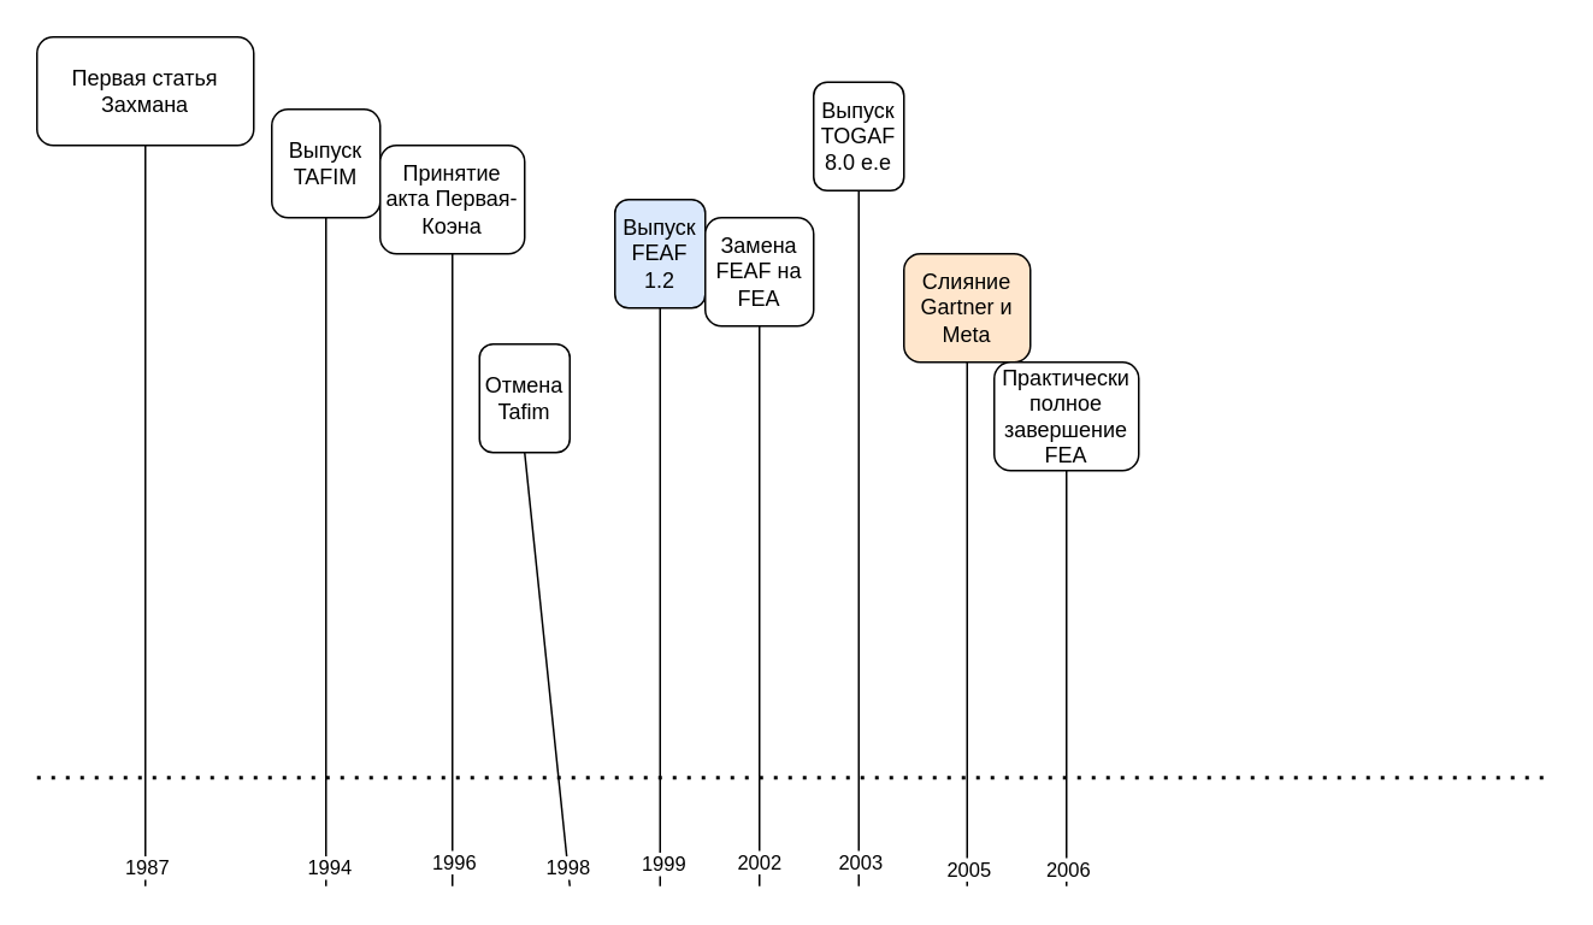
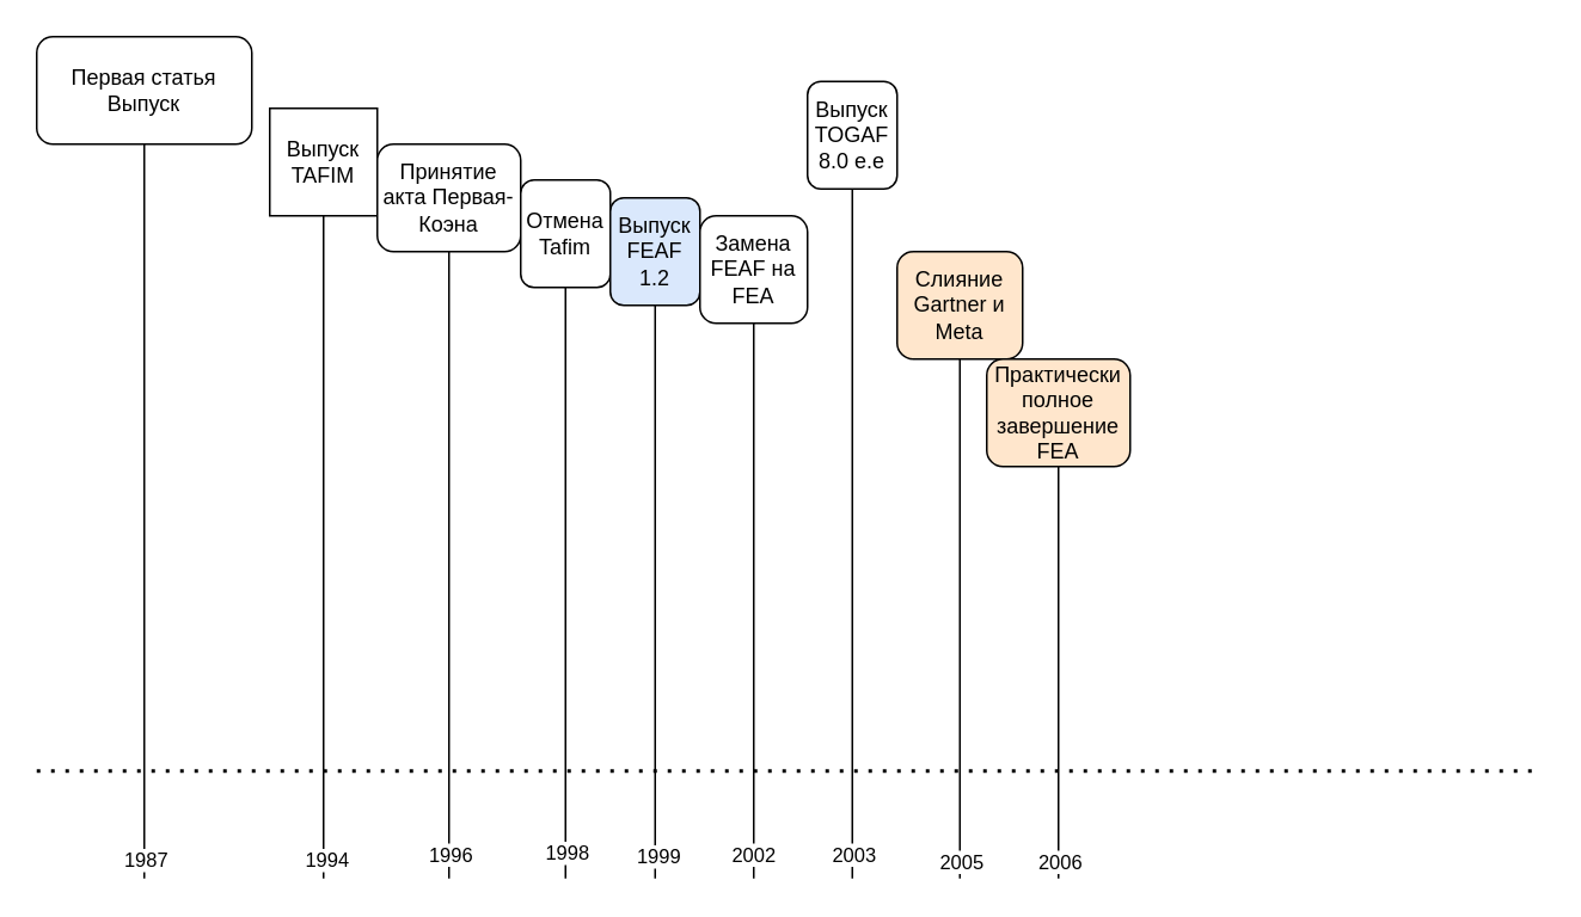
- <mxCell id="3" value="Первая статья Захмана" style="rounded=1;whiteSpace=wrap;html=1;" vertex="1" parent="1"><mxGeometry y="20" width="120" height="60" as="geometry" x="20" /></mxCell>
+ <mxCell id="3" value="Первая статья Выпуск" style="rounded=1;whiteSpace=wrap;html=1;" vertex="1" parent="1"><mxGeometry y="20" width="120" height="60" as="geometry" x="20" /></mxCell>
- <mxCell id="6" value="Выпуск TAFIM" style="rounded=1;whiteSpace=wrap;html=1;" vertex="1" parent="1"><mxGeometry x="150" y="60" width="60" height="60" as="geometry" /></mxCell>
+ <mxCell id="6" value="Выпуск TAFIM" style="whiteSpace=wrap;html=1;rounded=0;" vertex="1" parent="1"><mxGeometry x="150" y="60" width="60" height="60" as="geometry" /></mxCell>
- <mxCell id="12" value="Отмена Tafim" style="rounded=1;whiteSpace=wrap;html=1;" vertex="1" parent="1"><mxGeometry x="265" y="190" width="50" height="60" as="geometry" /></mxCell>
+ <mxCell id="12" value="Отмена Tafim" style="rounded=1;whiteSpace=wrap;html=1;" vertex="1" parent="1"><mxGeometry x="290" y="100" width="50" height="60" as="geometry" /></mxCell>
- <mxCell id="27" value="Практически полное завершение FEA" style="rounded=1;whiteSpace=wrap;html=1;" vertex="1" parent="1"><mxGeometry x="550" y="200" width="80" height="60" as="geometry" /></mxCell>
+ <mxCell id="27" value="Практически полное завершение FEA" style="rounded=1;whiteSpace=wrap;html=1;fillColor=#ffe6cc;" vertex="1" parent="1"><mxGeometry x="550" y="200" width="80" height="60" as="geometry" /></mxCell>
